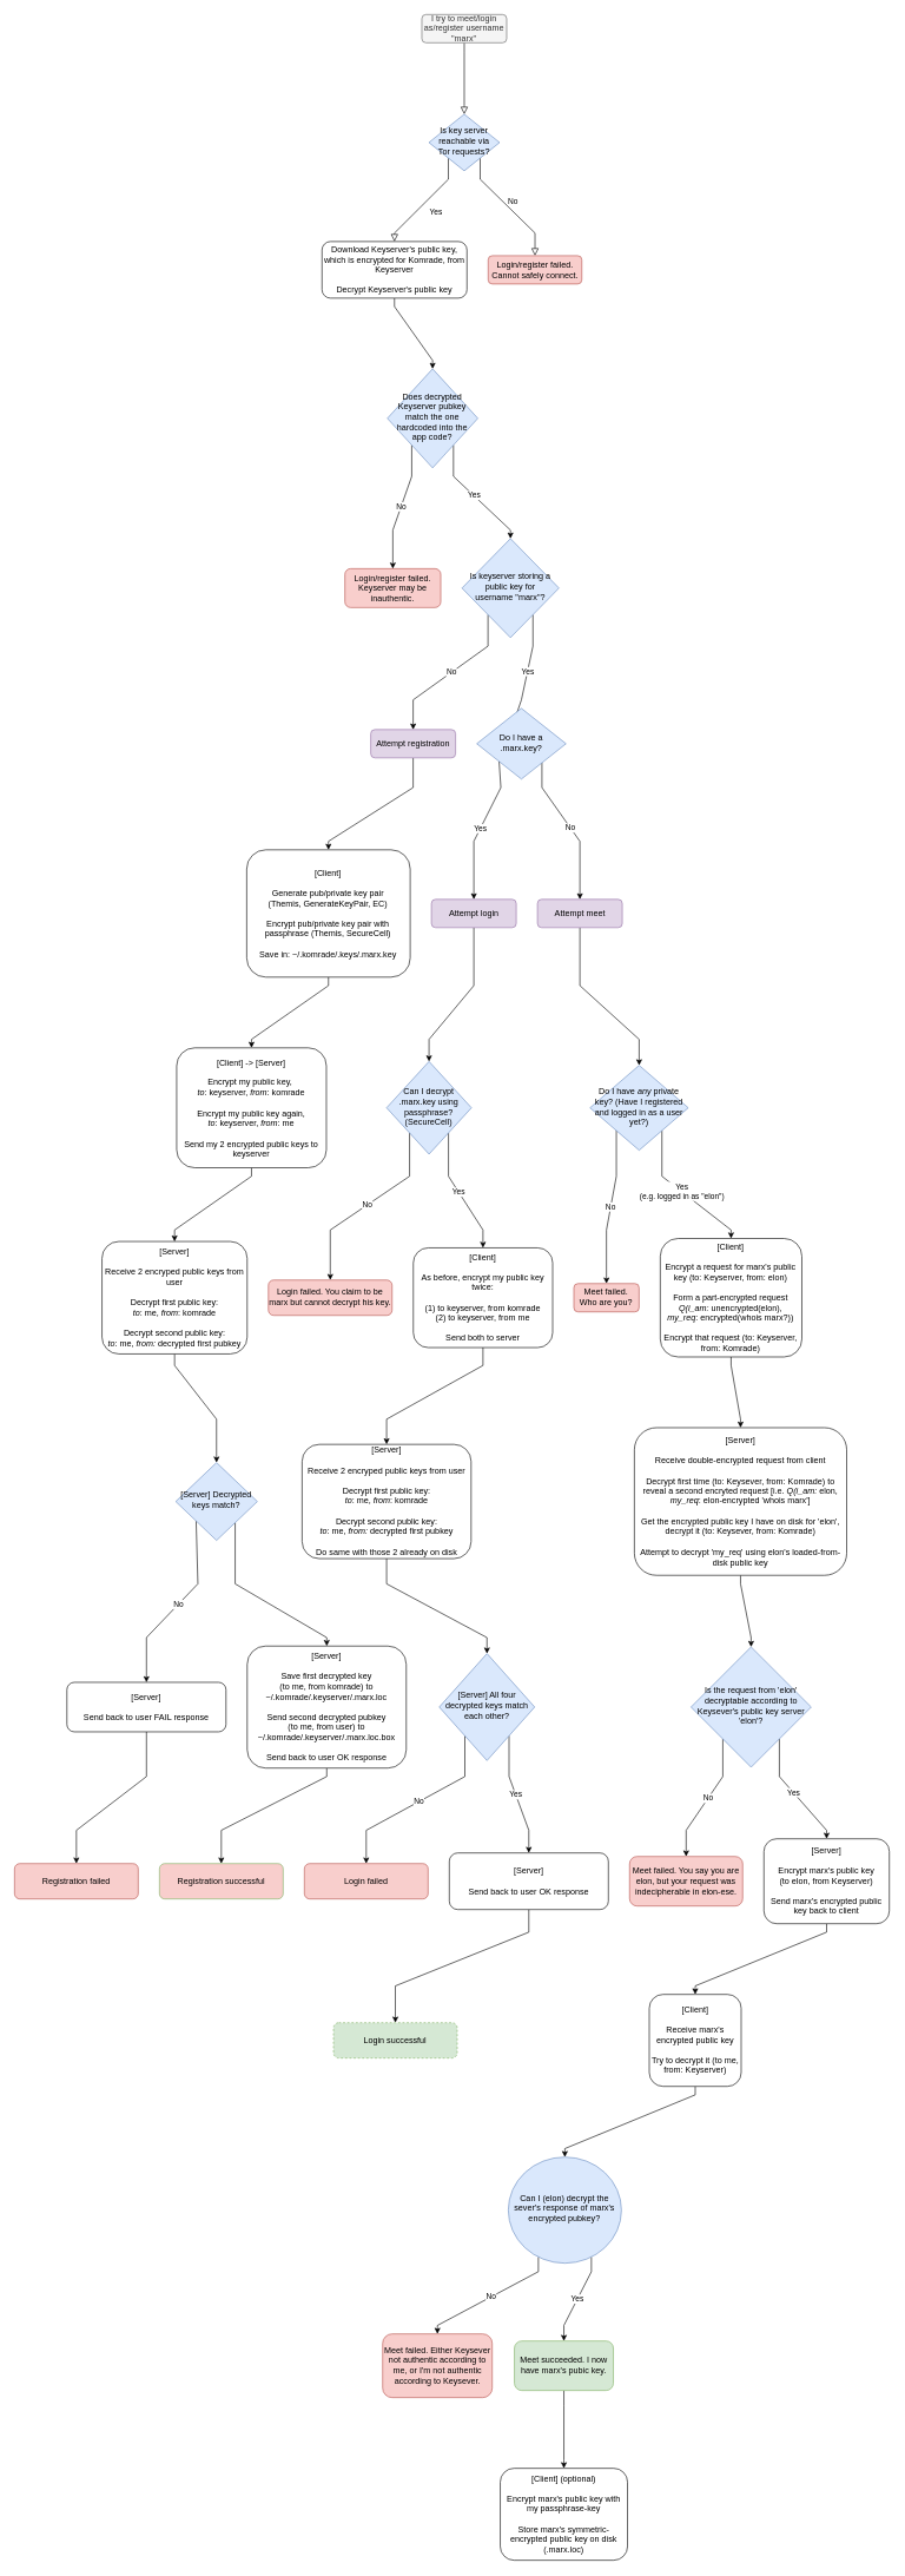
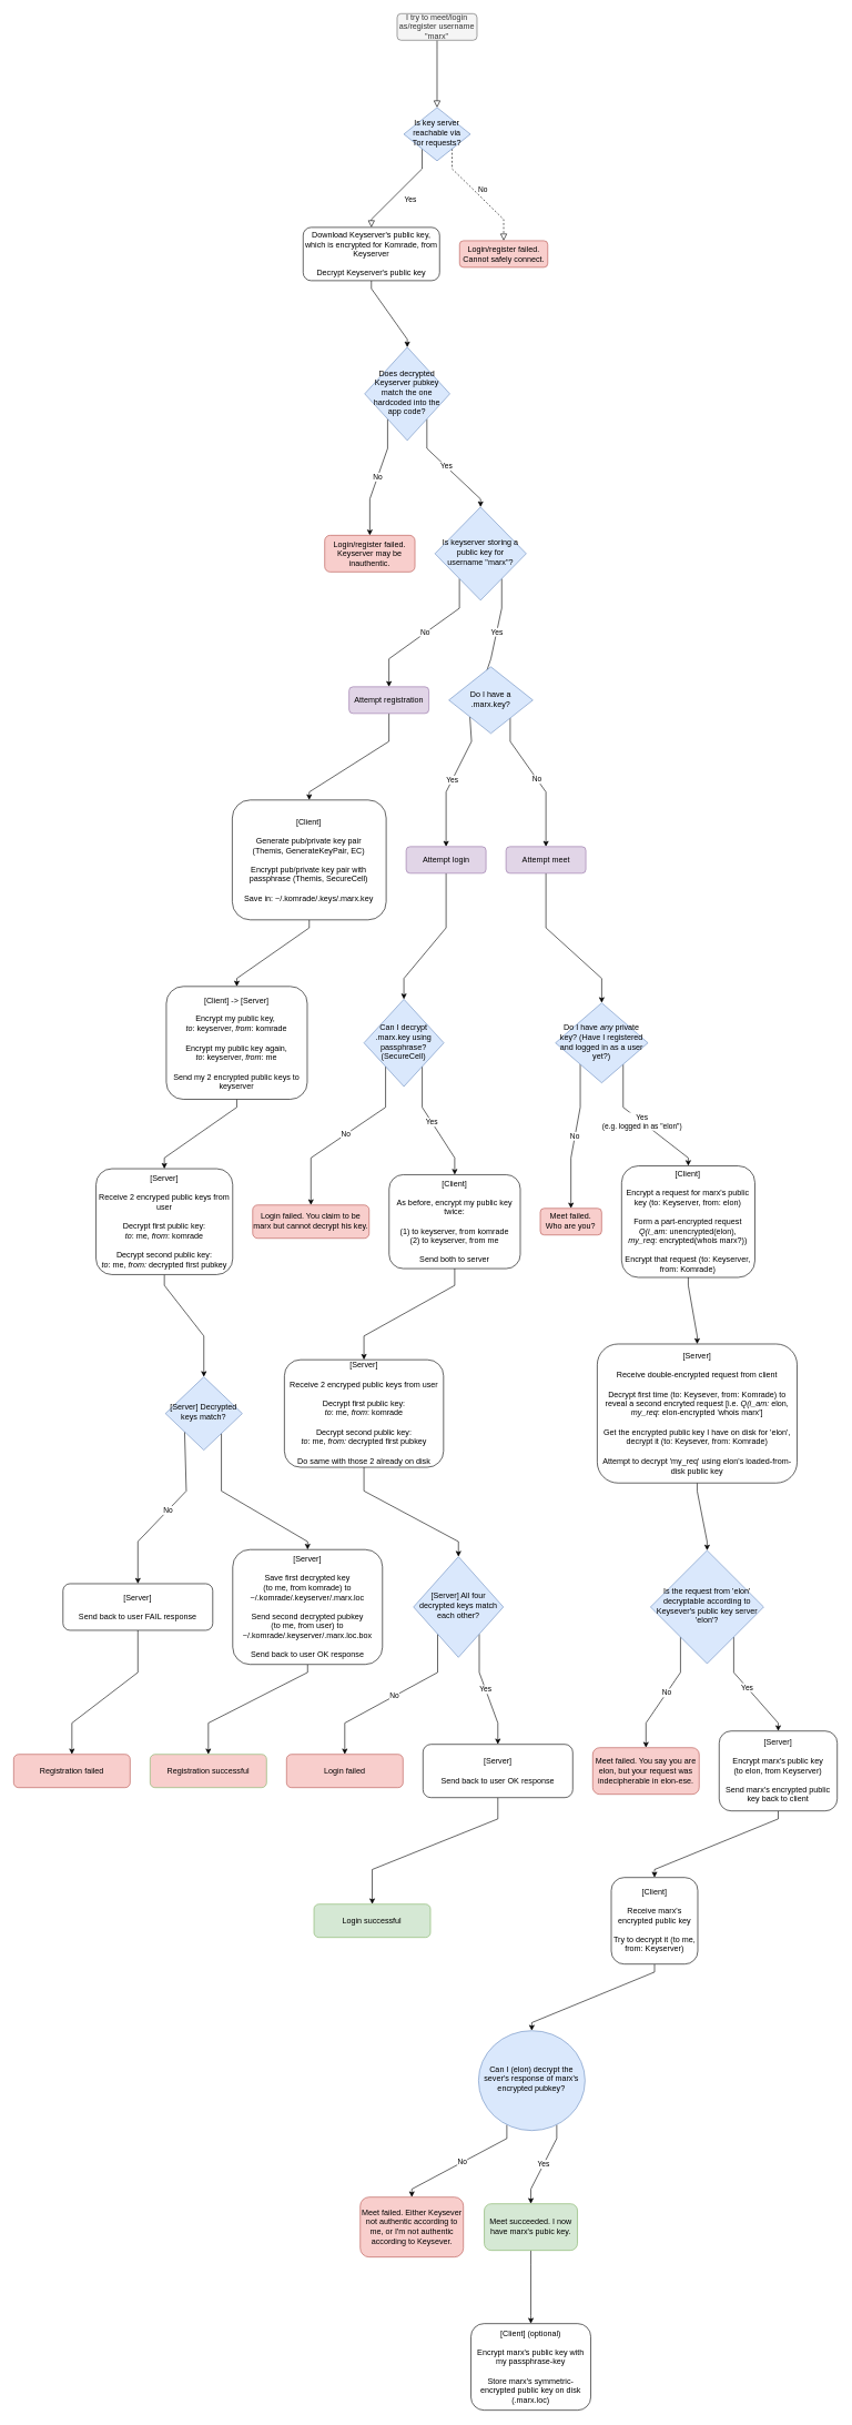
- <mxCell id="5" value="No" style="edgeStyle=orthogonalEdgeStyle;rounded=0;html=1;jettySize=auto;orthogonalLoop=1;fontSize=11;endArrow=block;endFill=0;endSize=8;strokeWidth=1;shadow=0;labelBackgroundColor=none;noEdgeStyle=1;orthogonal=1;entryX=0.5;entryY=0;entryDx=0;entryDy=0;" parent="1" source="6" target="7" edge="1"><mxGeometry y="10" relative="1" as="geometry"><mxPoint as="offset" /><Array as="points"><mxPoint x="678.659" y="253" /><mxPoint x="756.205" y="329" /></Array></mxGeometry></mxCell>
+ <mxCell id="5" value="No" style="edgeStyle=orthogonalEdgeStyle;rounded=0;html=1;jettySize=auto;orthogonalLoop=1;fontSize=11;endArrow=block;endFill=0;endSize=8;strokeWidth=1;shadow=0;labelBackgroundColor=none;noEdgeStyle=1;orthogonal=1;entryX=0.5;entryY=0;entryDx=0;entryDy=0;dashed=1;" parent="1" source="6" target="7" edge="1"><mxGeometry y="10" relative="1" as="geometry"><mxPoint as="offset" /><Array as="points"><mxPoint x="678.659" y="253" /><mxPoint x="756.205" y="329" /></Array></mxGeometry></mxCell>
- <mxCell id="49" value="Login successful" style="rounded=1;whiteSpace=wrap;html=1;fontSize=12;glass=0;strokeWidth=1;shadow=0;fillColor=#d5e8d4;strokeColor=#82b366;dashed=1;" parent="1" vertex="1"><mxGeometry x="471.205" y="2859.25" width="175" height="50" as="geometry" /></mxCell>
+ <mxCell id="49" value="Login successful" style="rounded=1;whiteSpace=wrap;html=1;fontSize=12;glass=0;strokeWidth=1;shadow=0;fillColor=#d5e8d4;strokeColor=#82b366;" parent="1" vertex="1"><mxGeometry x="471.205" y="2859.25" width="175" height="50" as="geometry" /></mxCell>
